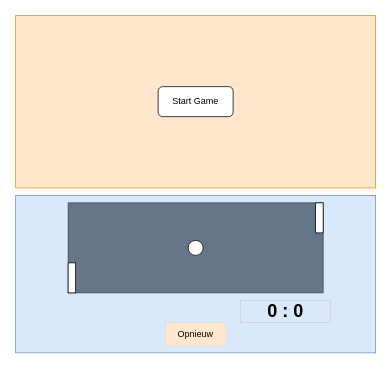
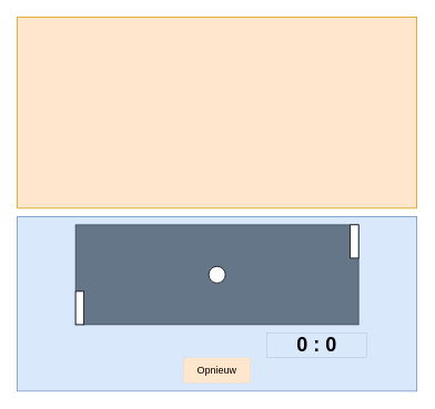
- <mxCell id="3" value="Start Game" style="rounded=1;whiteSpace=wrap;html=1;" vertex="1" parent="1"><mxGeometry x="210" y="115" width="100" height="40" as="geometry" /></mxCell>
